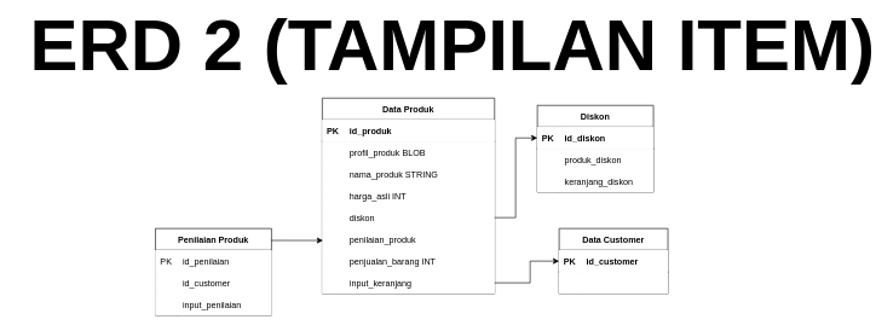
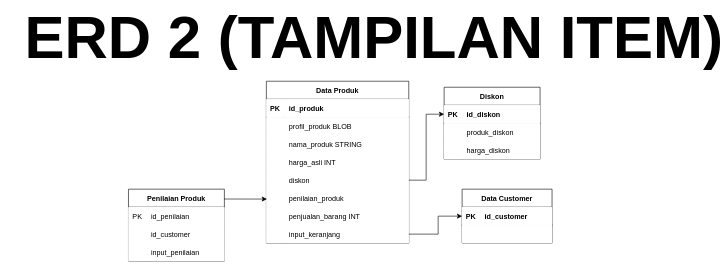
- <mxCell id="46" value="keranjang_diskon" style="shape=partialRectangle;overflow=hidden;connectable=0;top=0;left=0;bottom=0;right=0;align=left;spacingLeft=6;" parent="44" vertex="1"><mxGeometry x="30" width="130" height="30" as="geometry"><mxRectangle width="130" height="30" as="alternateBounds" /></mxGeometry></mxCell>
+ <mxCell id="46" value="harga_diskon" style="shape=partialRectangle;overflow=hidden;connectable=0;top=0;left=0;bottom=0;right=0;align=left;spacingLeft=6;" parent="44" vertex="1"><mxGeometry x="30" width="130" height="30" as="geometry"><mxRectangle width="130" height="30" as="alternateBounds" /></mxGeometry></mxCell>
